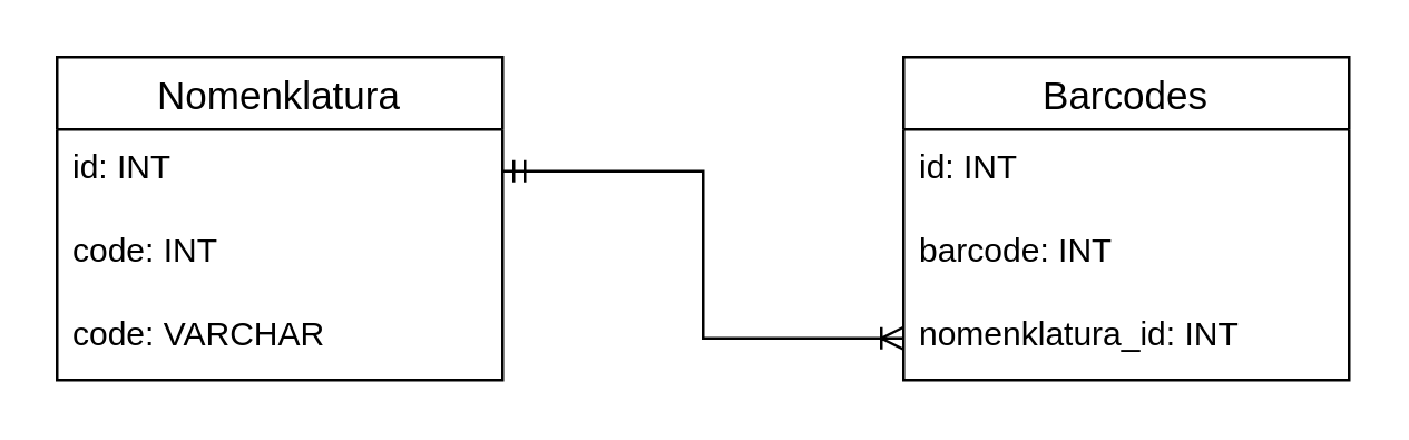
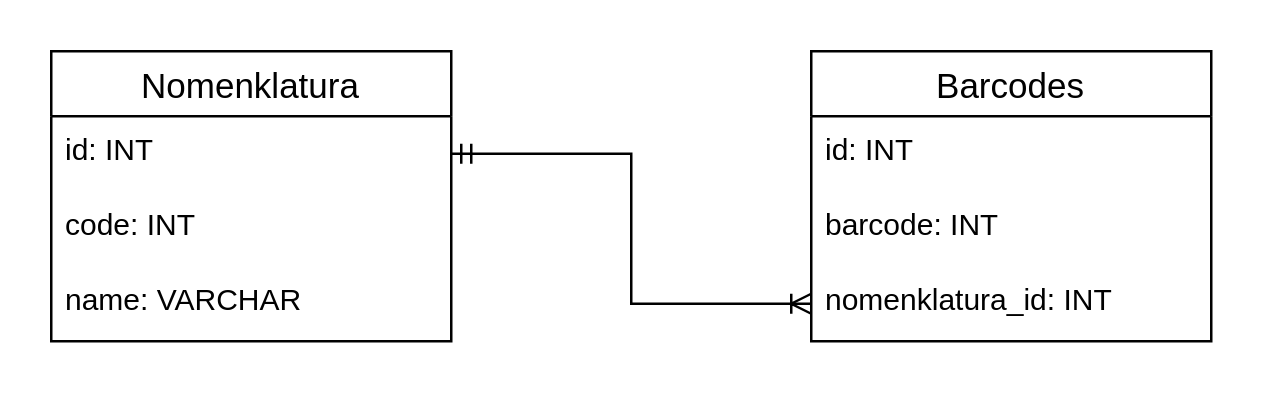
- <mxCell id="5" value="code: VARCHAR" style="text;strokeColor=none;fillColor=none;spacingLeft=4;spacingRight=4;overflow=hidden;rotatable=0;points=[[0,0.5],[1,0.5]];portConstraint=eastwest;fontSize=12;whiteSpace=wrap;html=1;" parent="2" vertex="1"><mxGeometry y="86" width="160" height="30" as="geometry" /></mxCell>
+ <mxCell id="5" value="name: VARCHAR" style="text;strokeColor=none;fillColor=none;spacingLeft=4;spacingRight=4;overflow=hidden;rotatable=0;points=[[0,0.5],[1,0.5]];portConstraint=eastwest;fontSize=12;whiteSpace=wrap;html=1;" parent="2" vertex="1"><mxGeometry y="86" width="160" height="30" as="geometry" /></mxCell>
